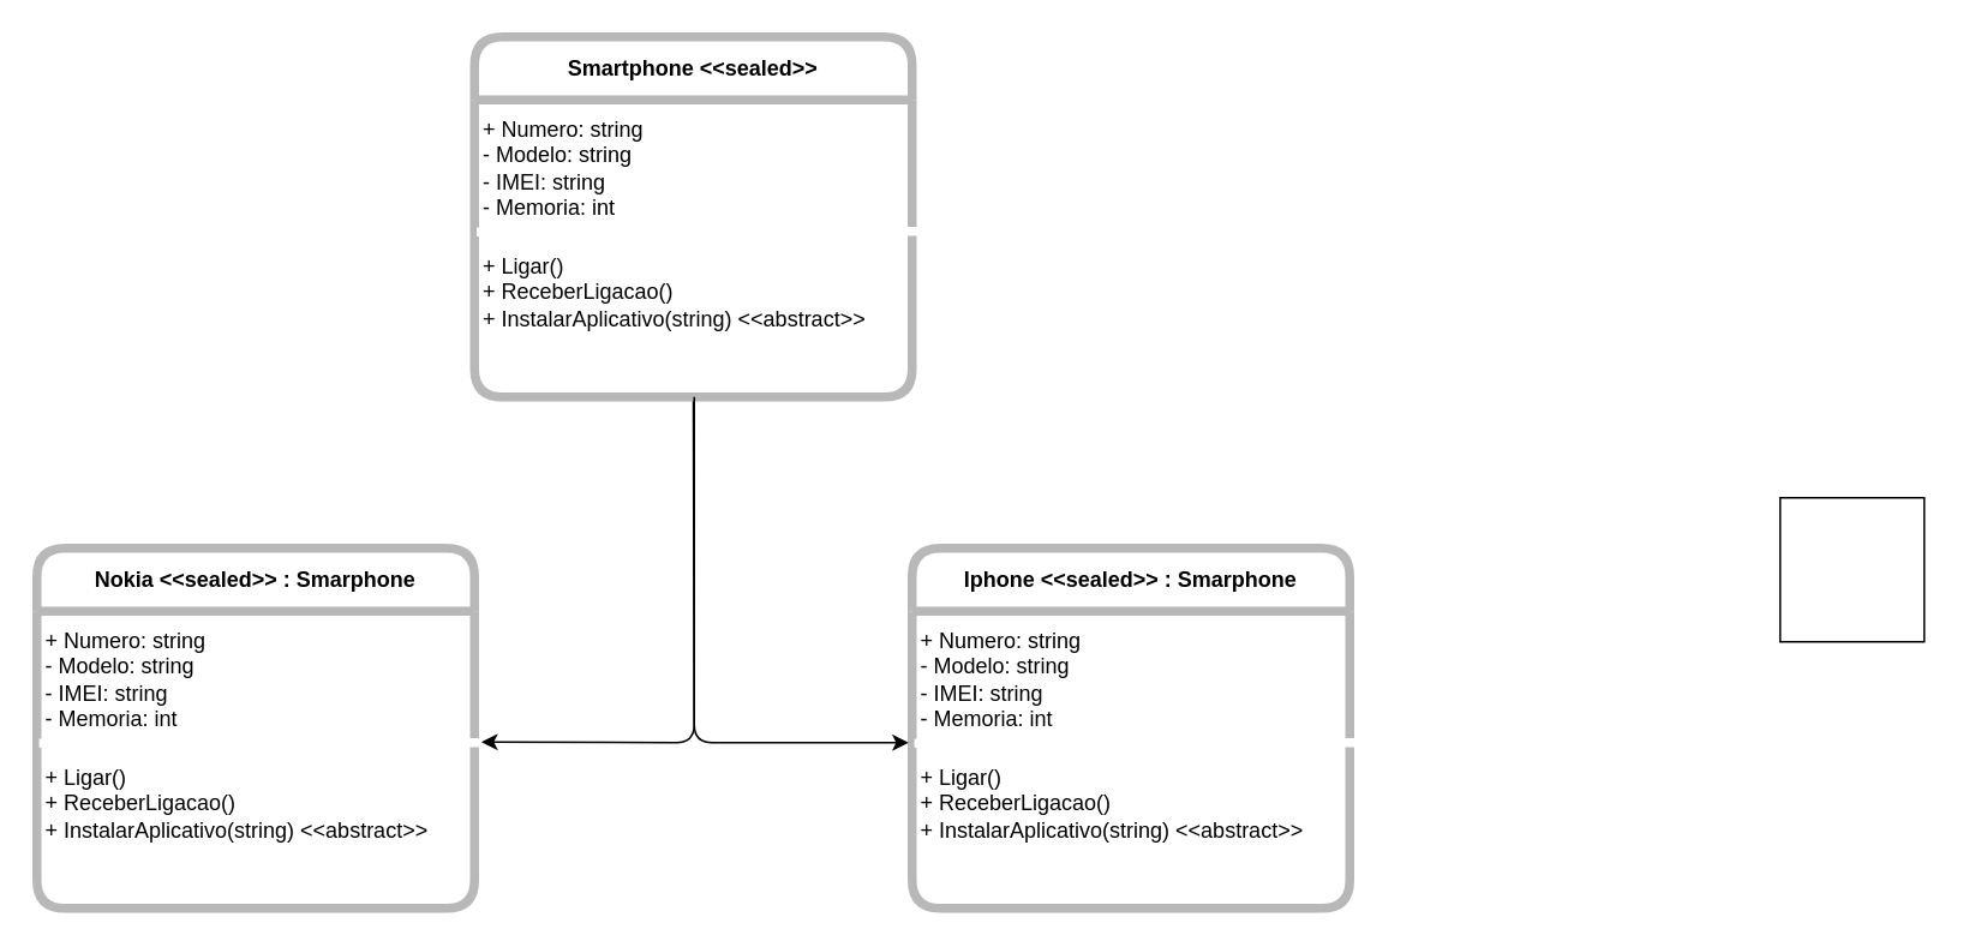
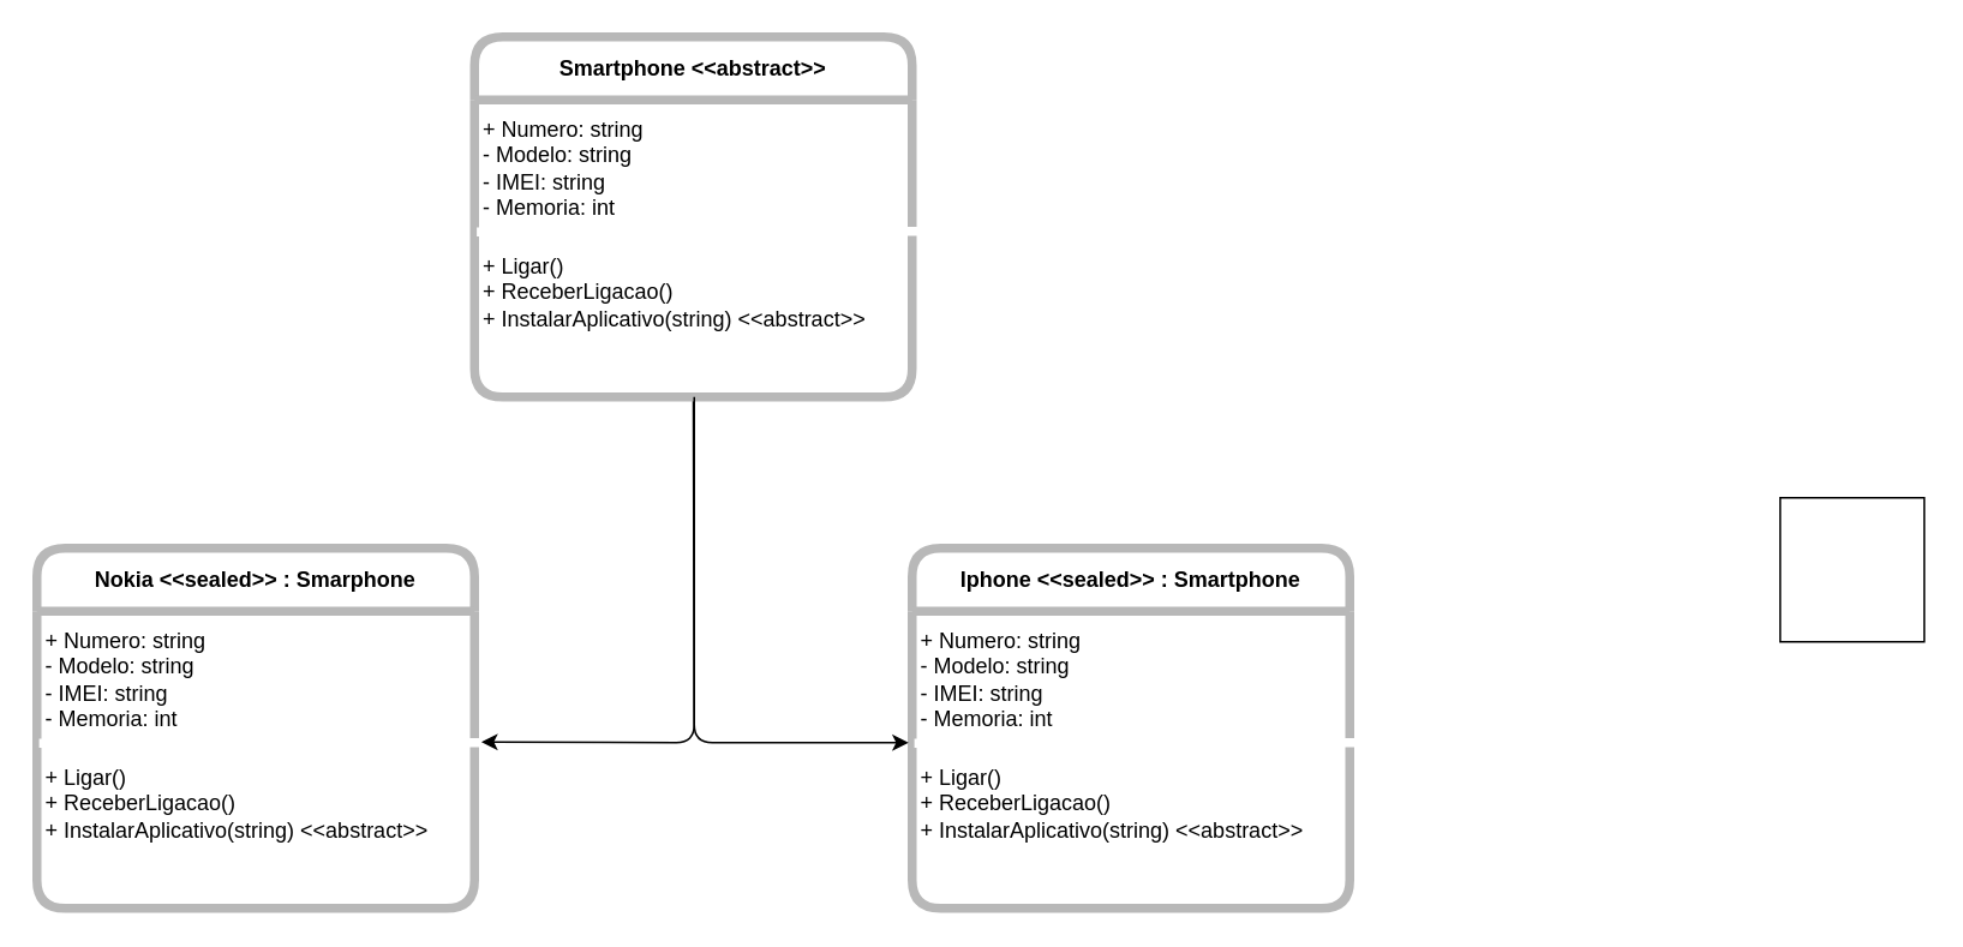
- <mxCell id="3" value="Smartphone &amp;lt;&amp;lt;sealed&amp;gt;&amp;gt;" style="swimlane;whiteSpace=wrap;html=1;gradientColor=#1D39FF;gradientDirection=north;fillColor=none;swimlaneFillColor=none;perimeterSpacing=0;rounded=1;swimlaneLine=1;shadow=0;glass=0;strokeColor=light-dark(#B8B8B8,#1D39FF);startSize=35;strokeWidth=5;" parent="1" vertex="1"><mxGeometry x="263" y="20" width="243.0" height="200" as="geometry" /></mxCell>
+ <mxCell id="3" value="Smartphone &amp;lt;&amp;lt;abstract&amp;gt;&amp;gt;" style="swimlane;whiteSpace=wrap;html=1;gradientColor=#1D39FF;gradientDirection=north;fillColor=none;swimlaneFillColor=none;perimeterSpacing=0;rounded=1;swimlaneLine=1;shadow=0;glass=0;strokeColor=light-dark(#B8B8B8,#1D39FF);startSize=35;strokeWidth=5;" parent="1" vertex="1"><mxGeometry x="263" y="20" width="243.0" height="200" as="geometry" /></mxCell>
- <mxCell id="11" value="Iphone &amp;lt;&amp;lt;sealed&amp;gt;&amp;gt; : Smarphone" style="swimlane;whiteSpace=wrap;html=1;gradientColor=#1D39FF;gradientDirection=north;fillColor=none;swimlaneFillColor=none;perimeterSpacing=0;rounded=1;swimlaneLine=1;shadow=0;glass=0;strokeColor=light-dark(#B8B8B8,#1D39FF);startSize=35;strokeWidth=5;" parent="1" vertex="1"><mxGeometry x="506" y="304" width="243.0" height="200" as="geometry" /></mxCell>
+ <mxCell id="11" value="Iphone &amp;lt;&amp;lt;sealed&amp;gt;&amp;gt; : Smartphone" style="swimlane;whiteSpace=wrap;html=1;gradientColor=#1D39FF;gradientDirection=north;fillColor=none;swimlaneFillColor=none;perimeterSpacing=0;rounded=1;swimlaneLine=1;shadow=0;glass=0;strokeColor=light-dark(#B8B8B8,#1D39FF);startSize=35;strokeWidth=5;" parent="1" vertex="1"><mxGeometry x="506" y="304" width="243.0" height="200" as="geometry" /></mxCell>
